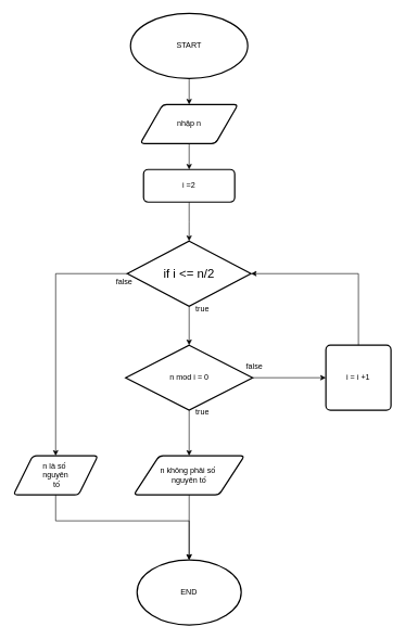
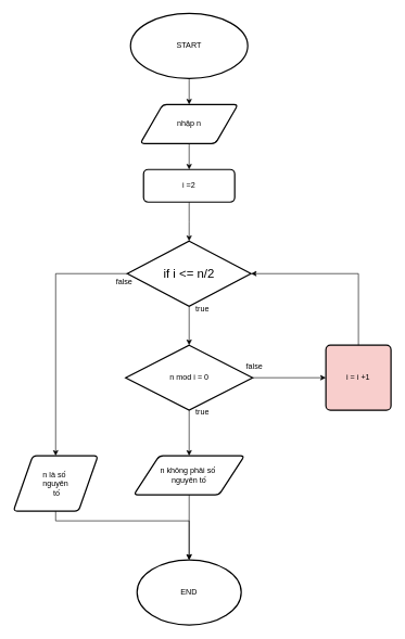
- <mxCell id="14" value="i = i +1" style="rounded=1;whiteSpace=wrap;html=1;absoluteArcSize=1;arcSize=14;strokeWidth=2;" vertex="1" parent="1"><mxGeometry x="500" y="530" width="100" height="100" as="geometry" /></mxCell>
+ <mxCell id="14" value="i = i +1" style="rounded=1;whiteSpace=wrap;html=1;absoluteArcSize=1;arcSize=14;strokeWidth=2;fillColor=#f8cecc;" vertex="1" parent="1"><mxGeometry x="500" y="530" width="100" height="100" as="geometry" /></mxCell>
- <mxCell id="22" value="&lt;br&gt;&lt;span style=&quot;color: rgb(0, 0, 0); font-family: Helvetica; font-size: 12px; font-style: normal; font-variant-ligatures: normal; font-variant-caps: normal; font-weight: 400; letter-spacing: normal; orphans: 2; text-align: center; text-indent: 0px; text-transform: none; widows: 2; word-spacing: 0px; -webkit-text-stroke-width: 0px; white-space: normal; background-color: rgb(255, 255, 255); text-decoration-thickness: initial; text-decoration-style: initial; text-decoration-color: initial; display: inline !important; float: none;&quot;&gt;n là số&amp;nbsp;&lt;/span&gt;&lt;div&gt;&lt;span style=&quot;color: rgb(0, 0, 0); font-family: Helvetica; font-size: 12px; font-style: normal; font-variant-ligatures: normal; font-variant-caps: normal; font-weight: 400; letter-spacing: normal; orphans: 2; text-align: center; text-indent: 0px; text-transform: none; widows: 2; word-spacing: 0px; -webkit-text-stroke-width: 0px; white-space: normal; background-color: rgb(255, 255, 255); text-decoration-thickness: initial; text-decoration-style: initial; text-decoration-color: initial; display: inline !important; float: none;&quot;&gt;nguyên&lt;/span&gt;&lt;div&gt;&lt;span style=&quot;color: rgb(0, 0, 0); font-family: Helvetica; font-size: 12px; font-style: normal; font-variant-ligatures: normal; font-variant-caps: normal; font-weight: 400; letter-spacing: normal; orphans: 2; text-align: center; text-indent: 0px; text-transform: none; widows: 2; word-spacing: 0px; -webkit-text-stroke-width: 0px; white-space: normal; background-color: rgb(255, 255, 255); text-decoration-thickness: initial; text-decoration-style: initial; text-decoration-color: initial; display: inline !important; float: none;&quot;&gt;&amp;nbsp;tố&lt;/span&gt;&lt;br&gt;&lt;br&gt;&lt;/div&gt;&lt;/div&gt;" style="shape=parallelogram;html=1;strokeWidth=2;perimeter=parallelogramPerimeter;whiteSpace=wrap;rounded=1;arcSize=12;size=0.23;" vertex="1" parent="1"><mxGeometry x="20" y="700" width="130" height="60" as="geometry" /></mxCell>
+ <mxCell id="22" value="&lt;br&gt;&lt;span style=&quot;color: rgb(0, 0, 0); font-family: Helvetica; font-size: 12px; font-style: normal; font-variant-ligatures: normal; font-variant-caps: normal; font-weight: 400; letter-spacing: normal; orphans: 2; text-align: center; text-indent: 0px; text-transform: none; widows: 2; word-spacing: 0px; -webkit-text-stroke-width: 0px; white-space: normal; background-color: rgb(255, 255, 255); text-decoration-thickness: initial; text-decoration-style: initial; text-decoration-color: initial; display: inline !important; float: none;&quot;&gt;n là số&amp;nbsp;&lt;/span&gt;&lt;div&gt;&lt;span style=&quot;color: rgb(0, 0, 0); font-family: Helvetica; font-size: 12px; font-style: normal; font-variant-ligatures: normal; font-variant-caps: normal; font-weight: 400; letter-spacing: normal; orphans: 2; text-align: center; text-indent: 0px; text-transform: none; widows: 2; word-spacing: 0px; -webkit-text-stroke-width: 0px; white-space: normal; background-color: rgb(255, 255, 255); text-decoration-thickness: initial; text-decoration-style: initial; text-decoration-color: initial; display: inline !important; float: none;&quot;&gt;nguyên&lt;/span&gt;&lt;div&gt;&lt;span style=&quot;color: rgb(0, 0, 0); font-family: Helvetica; font-size: 12px; font-style: normal; font-variant-ligatures: normal; font-variant-caps: normal; font-weight: 400; letter-spacing: normal; orphans: 2; text-align: center; text-indent: 0px; text-transform: none; widows: 2; word-spacing: 0px; -webkit-text-stroke-width: 0px; white-space: normal; background-color: rgb(255, 255, 255); text-decoration-thickness: initial; text-decoration-style: initial; text-decoration-color: initial; display: inline !important; float: none;&quot;&gt;&amp;nbsp;tố&lt;/span&gt;&lt;br&gt;&lt;br&gt;&lt;/div&gt;&lt;/div&gt;" style="shape=parallelogram;html=1;strokeWidth=2;perimeter=parallelogramPerimeter;whiteSpace=wrap;rounded=1;arcSize=12;size=0.23;" vertex="1" parent="1"><mxGeometry x="20" y="700" width="130" height="85" as="geometry" /></mxCell>
